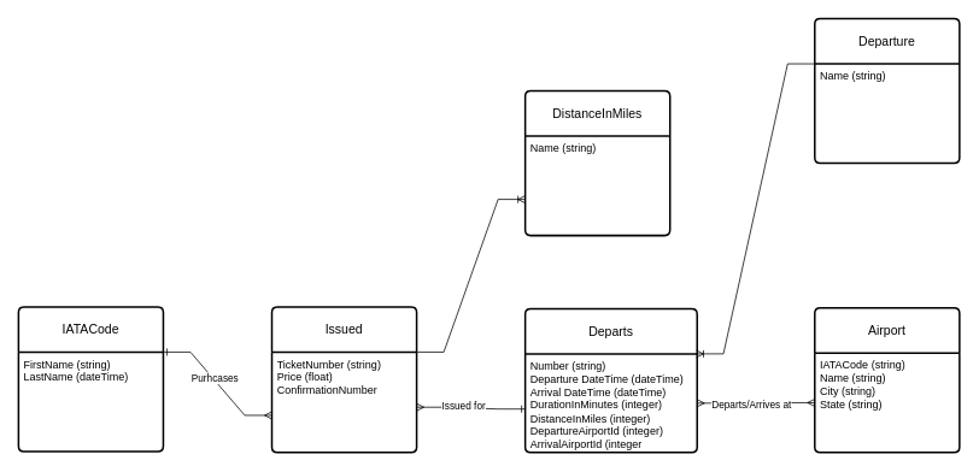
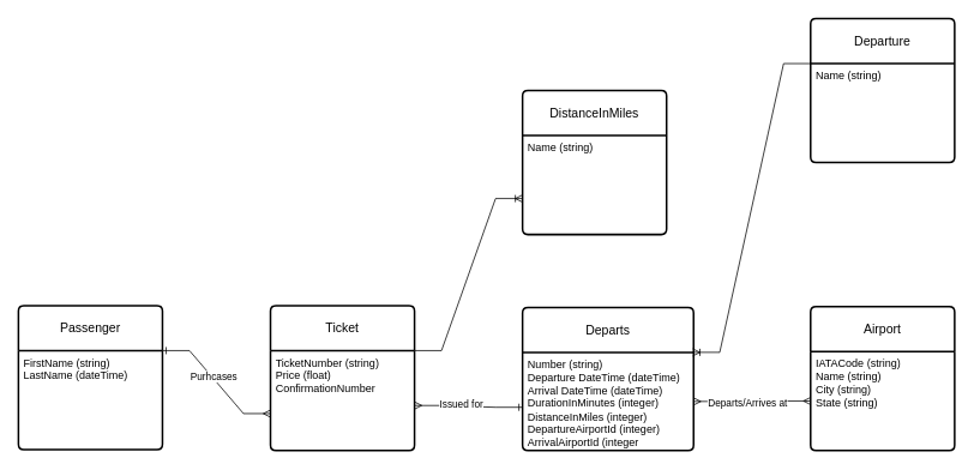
- <mxCell id="2" value="IATACode" style="swimlane;childLayout=stackLayout;horizontal=1;startSize=50;horizontalStack=0;rounded=1;fontSize=14;fontStyle=0;strokeWidth=2;resizeParent=0;resizeLast=1;shadow=0;dashed=0;align=center;arcSize=4;whiteSpace=wrap;html=1;" vertex="1" parent="1"><mxGeometry x="20" y="339" width="160" height="160" as="geometry" /></mxCell>
+ <mxCell id="2" value="Passenger" style="swimlane;childLayout=stackLayout;horizontal=1;startSize=50;horizontalStack=0;rounded=1;fontSize=14;fontStyle=0;strokeWidth=2;resizeParent=0;resizeLast=1;shadow=0;dashed=0;align=center;arcSize=4;whiteSpace=wrap;html=1;" vertex="1" parent="1"><mxGeometry x="20" y="339" width="160" height="160" as="geometry" /></mxCell>
- <mxCell id="12" value="Issued" style="swimlane;childLayout=stackLayout;horizontal=1;startSize=50;horizontalStack=0;rounded=1;fontSize=14;fontStyle=0;strokeWidth=2;resizeParent=0;resizeLast=1;shadow=0;dashed=0;align=center;arcSize=4;whiteSpace=wrap;html=1;" vertex="1" parent="1"><mxGeometry x="300" y="339" width="160" height="161" as="geometry" /></mxCell>
+ <mxCell id="12" value="Ticket" style="swimlane;childLayout=stackLayout;horizontal=1;startSize=50;horizontalStack=0;rounded=1;fontSize=14;fontStyle=0;strokeWidth=2;resizeParent=0;resizeLast=1;shadow=0;dashed=0;align=center;arcSize=4;whiteSpace=wrap;html=1;" vertex="1" parent="1"><mxGeometry x="300" y="339" width="160" height="161" as="geometry" /></mxCell>
